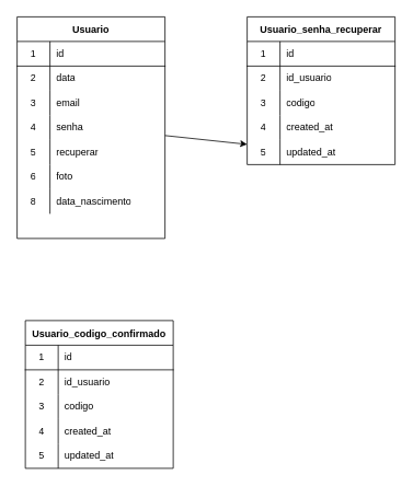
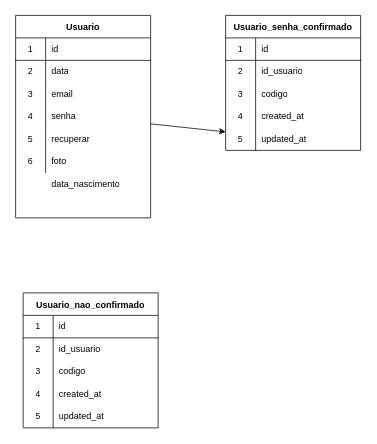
- <mxCell id="25" value="Usuario_senha_recuperar" style="shape=table;startSize=30;container=1;collapsible=0;childLayout=tableLayout;fixedRows=1;rowLines=0;fontStyle=1;align=center;pointerEvents=1;" vertex="1" parent="1"><mxGeometry x="300" y="20" width="180" height="180" as="geometry" /></mxCell>
+ <mxCell id="25" value="Usuario_senha_confirmado" style="shape=table;startSize=30;container=1;collapsible=0;childLayout=tableLayout;fixedRows=1;rowLines=0;fontStyle=1;align=center;pointerEvents=1;" vertex="1" parent="1"><mxGeometry x="300" y="20" width="180" height="180" as="geometry" /></mxCell>
- <mxCell id="23" value="8" style="shape=partialRectangle;html=1;whiteSpace=wrap;connectable=0;fillColor=none;top=0;left=0;bottom=0;right=0;overflow=hidden;pointerEvents=1;" vertex="1" parent="22"><mxGeometry width="40" height="30" as="geometry" /></mxCell>
- <mxCell id="41" value="Usuario_codigo_confirmado" style="shape=table;startSize=30;container=1;collapsible=0;childLayout=tableLayout;fixedRows=1;rowLines=0;fontStyle=1;align=center;pointerEvents=1;" vertex="1" parent="1"><mxGeometry x="30" y="390" width="180" height="180" as="geometry" /></mxCell>
+ <mxCell id="41" value="Usuario_nao_confirmado" style="shape=table;startSize=30;container=1;collapsible=0;childLayout=tableLayout;fixedRows=1;rowLines=0;fontStyle=1;align=center;pointerEvents=1;" vertex="1" parent="1"><mxGeometry x="30" y="390" width="180" height="180" as="geometry" /></mxCell>
